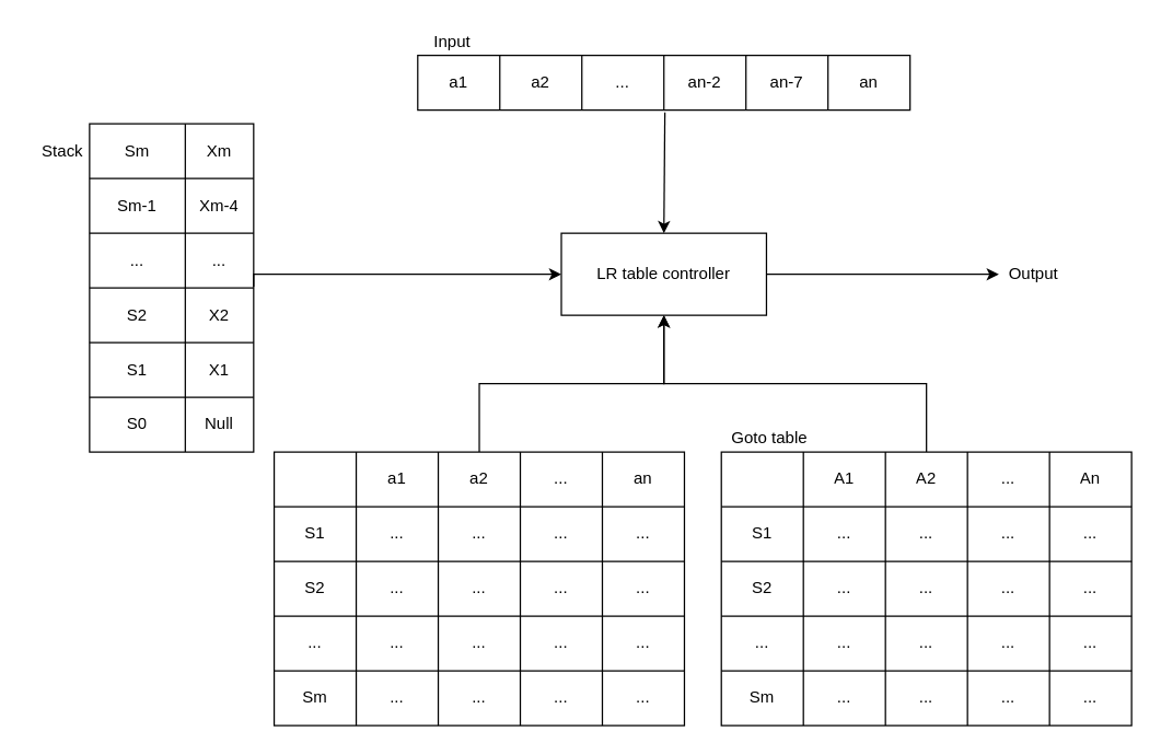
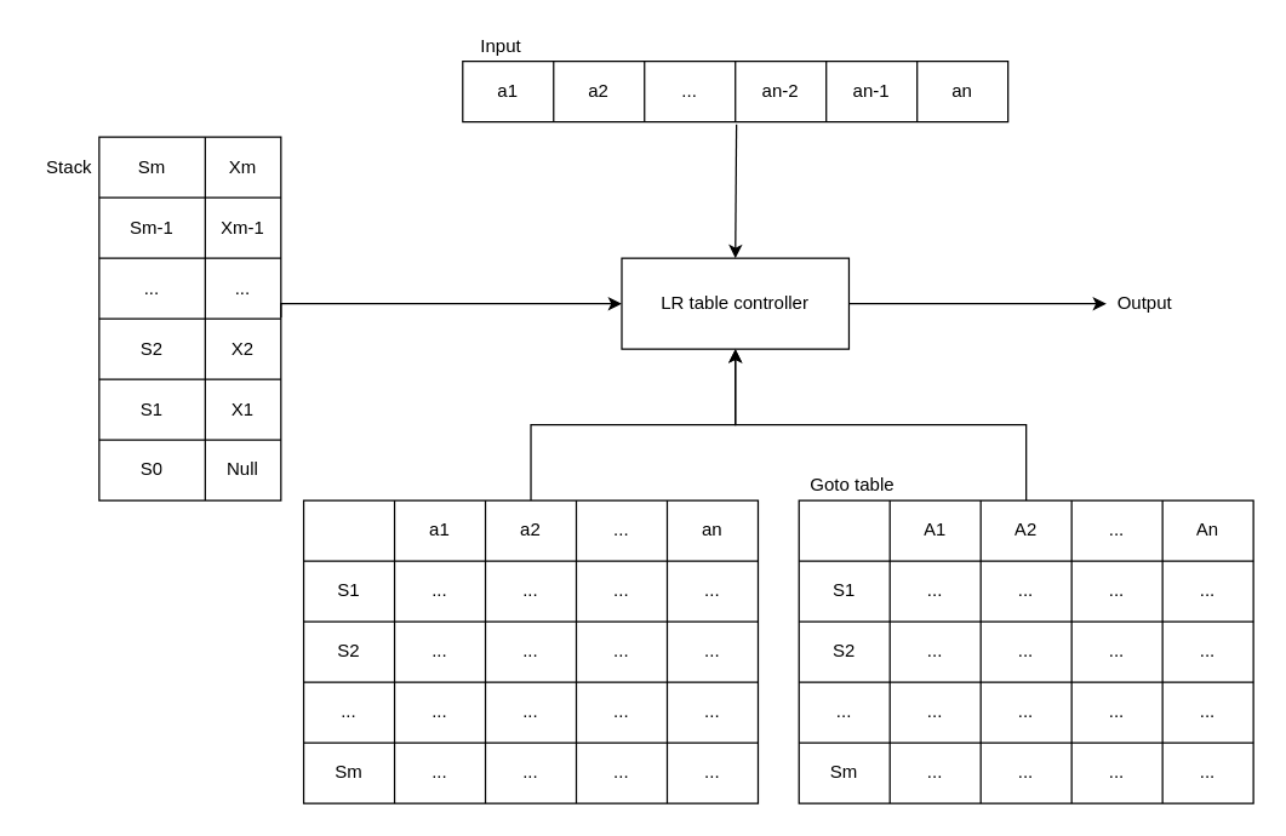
- <mxCell id="99" value="an-7" style="shape=partialRectangle;html=1;whiteSpace=wrap;connectable=0;overflow=hidden;fillColor=none;top=0;left=0;bottom=0;right=0;" vertex="1" parent="94"><mxGeometry x="240" width="60" height="40" as="geometry" /></mxCell>
+ <mxCell id="99" value="an-1" style="shape=partialRectangle;html=1;whiteSpace=wrap;connectable=0;overflow=hidden;fillColor=none;top=0;left=0;bottom=0;right=0;" vertex="1" parent="94"><mxGeometry x="240" width="60" height="40" as="geometry" /></mxCell>
- <mxCell id="13" value="Xm-4" style="shape=partialRectangle;html=1;whiteSpace=wrap;connectable=0;overflow=hidden;fillColor=none;top=0;left=0;bottom=0;right=0;" vertex="1" parent="11"><mxGeometry x="70" width="50" height="40" as="geometry" /></mxCell>
+ <mxCell id="13" value="Xm-1" style="shape=partialRectangle;html=1;whiteSpace=wrap;connectable=0;overflow=hidden;fillColor=none;top=0;left=0;bottom=0;right=0;" vertex="1" parent="11"><mxGeometry x="70" width="50" height="40" as="geometry" /></mxCell>
